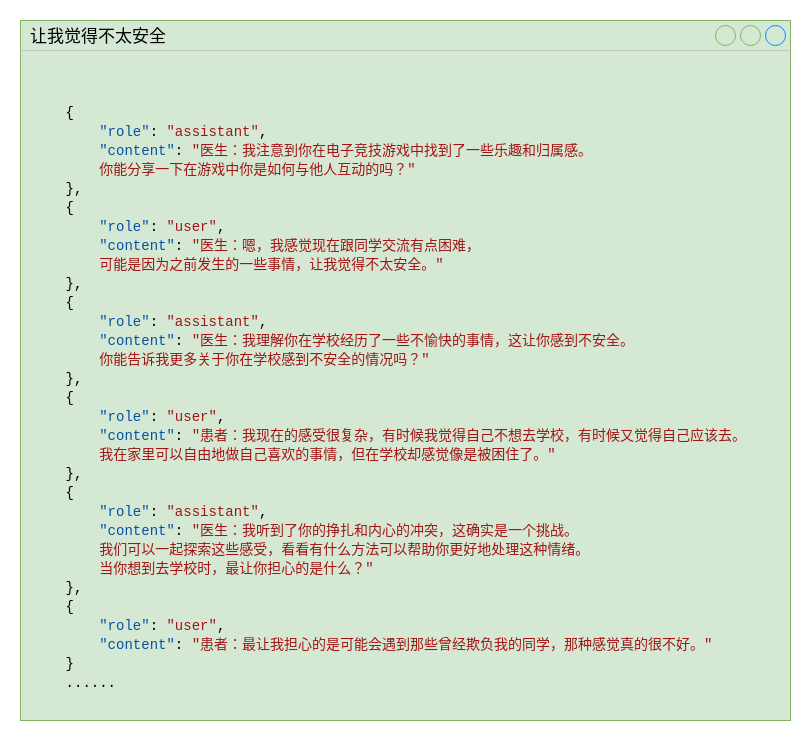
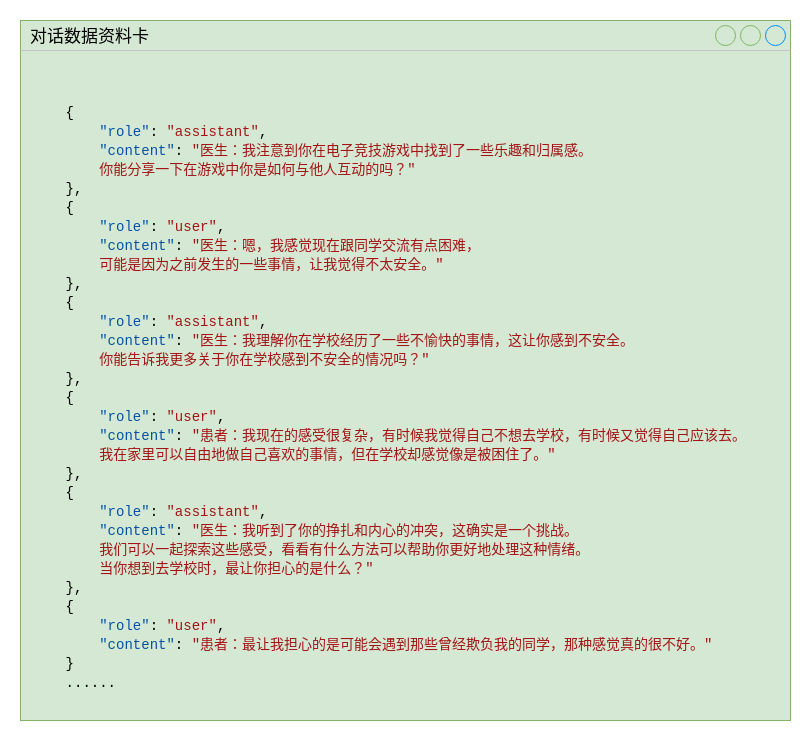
- <mxCell id="2" value="让我觉得不太安全" style="strokeWidth=1;shadow=0;dashed=0;align=center;html=1;shape=mxgraph.mockup.containers.window;align=left;verticalAlign=top;spacingLeft=8;strokeColor2=#008cff;strokeColor3=#c4c4c4;mainText=;fontSize=17;labelBackgroundColor=none;whiteSpace=wrap;fillColor=#d5e8d4;strokeColor=#82b366;" vertex="1" parent="1"><mxGeometry x="20" y="20" width="770" height="700" as="geometry" /></mxCell>
+ <mxCell id="2" value="对话数据资料卡" style="strokeWidth=1;shadow=0;dashed=0;align=center;html=1;shape=mxgraph.mockup.containers.window;align=left;verticalAlign=top;spacingLeft=8;strokeColor2=#008cff;strokeColor3=#c4c4c4;mainText=;fontSize=17;labelBackgroundColor=none;whiteSpace=wrap;fillColor=#d5e8d4;strokeColor=#82b366;" vertex="1" parent="1"><mxGeometry x="20" y="20" width="770" height="700" as="geometry" /></mxCell>
